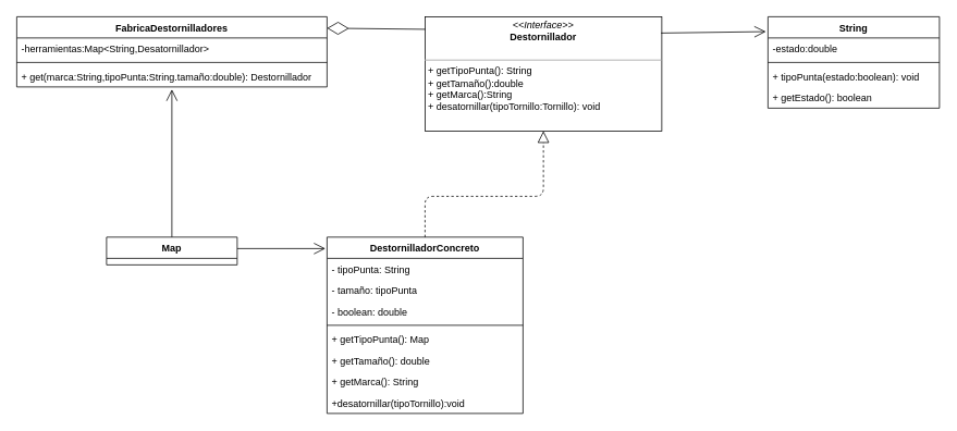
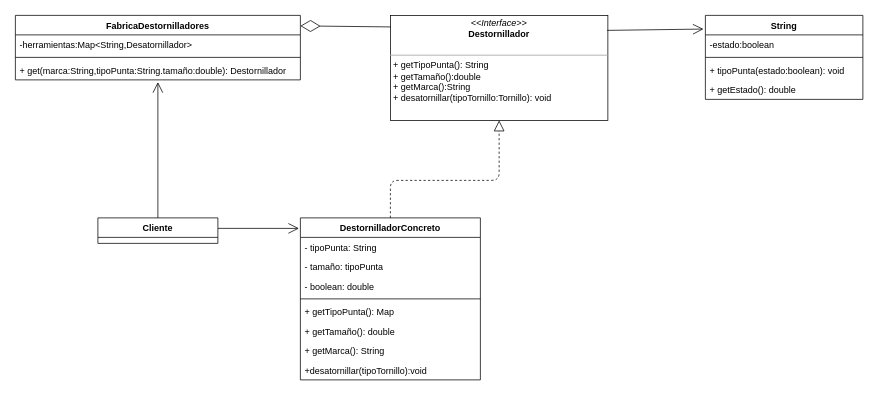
- <mxCell id="19" value="-estado:double" style="text;strokeColor=none;fillColor=none;align=left;verticalAlign=top;spacingLeft=4;spacingRight=4;overflow=hidden;rotatable=0;points=[[0,0.5],[1,0.5]];portConstraint=eastwest;" parent="18" vertex="1"><mxGeometry y="26" width="210" height="26" as="geometry" /></mxCell>
+ <mxCell id="19" value="-estado:boolean" style="text;strokeColor=none;fillColor=none;align=left;verticalAlign=top;spacingLeft=4;spacingRight=4;overflow=hidden;rotatable=0;points=[[0,0.5],[1,0.5]];portConstraint=eastwest;" parent="18" vertex="1"><mxGeometry y="26" width="210" height="26" as="geometry" /></mxCell>
- <mxCell id="22" value="+ getEstado(): boolean" style="text;strokeColor=none;fillColor=none;align=left;verticalAlign=top;spacingLeft=4;spacingRight=4;overflow=hidden;rotatable=0;points=[[0,0.5],[1,0.5]];portConstraint=eastwest;" parent="18" vertex="1"><mxGeometry y="86" width="210" height="26" as="geometry" /></mxCell>
+ <mxCell id="22" value="+ getEstado(): double" style="text;strokeColor=none;fillColor=none;align=left;verticalAlign=top;spacingLeft=4;spacingRight=4;overflow=hidden;rotatable=0;points=[[0,0.5],[1,0.5]];portConstraint=eastwest;" parent="18" vertex="1"><mxGeometry y="86" width="210" height="26" as="geometry" /></mxCell>
- <mxCell id="8" value="Map" style="swimlane;fontStyle=1;align=center;verticalAlign=top;childLayout=stackLayout;horizontal=1;startSize=26;horizontalStack=0;resizeParent=1;resizeParentMax=0;resizeLast=0;collapsible=1;marginBottom=0;" parent="1" vertex="1"><mxGeometry x="130" y="290" width="160" height="34" as="geometry"><mxRectangle x="145" y="420" width="70" height="26" as="alternateBounds" /></mxGeometry></mxCell>
+ <mxCell id="8" value="Cliente" style="swimlane;fontStyle=1;align=center;verticalAlign=top;childLayout=stackLayout;horizontal=1;startSize=26;horizontalStack=0;resizeParent=1;resizeParentMax=0;resizeLast=0;collapsible=1;marginBottom=0;" parent="1" vertex="1"><mxGeometry x="130" y="290" width="160" height="34" as="geometry"><mxRectangle x="145" y="420" width="70" height="26" as="alternateBounds" /></mxGeometry></mxCell>
